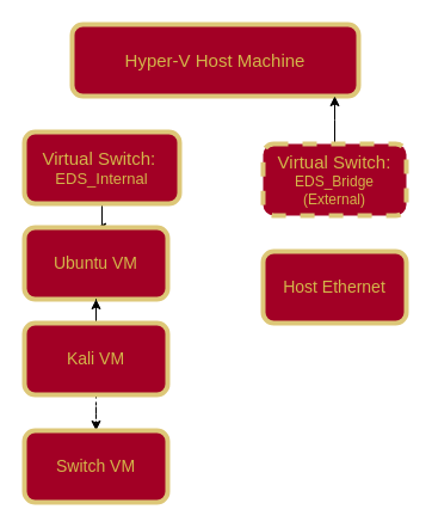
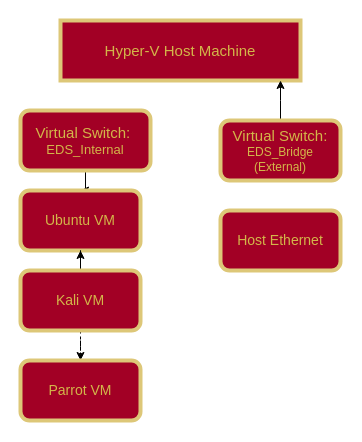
- <mxCell id="2" value="&lt;font style=&quot;font-size: 15px;&quot;&gt;Hyper-V Host Machine&lt;/font&gt;" style="rounded=1;whiteSpace=wrap;html=1;fillColor=#a20025;fontColor=light-dark(#d3b64a, #121212);strokeColor=light-dark(#ddc778, #ffc5c5);strokeWidth=4;" vertex="1" parent="1"><mxGeometry x="60" y="20" width="240" height="60" as="geometry" /></mxCell>
+ <mxCell id="2" value="&lt;font style=&quot;font-size: 15px;&quot;&gt;Hyper-V Host Machine&lt;/font&gt;" style="whiteSpace=wrap;html=1;fillColor=#a20025;fontColor=light-dark(#d3b64a, #121212);strokeColor=light-dark(#ddc778, #ffc5c5);strokeWidth=4;rounded=0;" vertex="1" parent="1"><mxGeometry x="60" y="20" width="240" height="60" as="geometry" /></mxCell>
- <mxCell id="6" value="&lt;span style=&quot;font-size: 15px;&quot;&gt;Virtual Switch:&lt;/span&gt;&lt;div&gt;&lt;font&gt;EDS_Bridge (External)&lt;/font&gt;&lt;/div&gt;" style="rounded=1;whiteSpace=wrap;html=1;fillColor=#a20025;fontColor=light-dark(#d3b64a, #121212);strokeColor=light-dark(#ddc778, #ffc5c5);strokeWidth=4;dashed=1;" vertex="1" parent="1"><mxGeometry x="220" y="120" width="120" height="60" as="geometry" /></mxCell>
+ <mxCell id="6" value="&lt;span style=&quot;font-size: 15px;&quot;&gt;Virtual Switch:&lt;/span&gt;&lt;div&gt;&lt;font&gt;EDS_Bridge (External)&lt;/font&gt;&lt;/div&gt;" style="rounded=1;whiteSpace=wrap;html=1;fillColor=#a20025;fontColor=light-dark(#d3b64a, #121212);strokeColor=light-dark(#ddc778, #ffc5c5);strokeWidth=4;" vertex="1" parent="1"><mxGeometry x="220" y="120" width="120" height="60" as="geometry" /></mxCell>
- <mxCell id="12" value="&lt;span style=&quot;font-size: 14px;&quot;&gt;Switch VM&lt;/span&gt;" style="rounded=1;whiteSpace=wrap;html=1;fillColor=#a20025;fontColor=light-dark(#d3b64a, #121212);strokeColor=light-dark(#ddc778, #ffc5c5);strokeWidth=4;" vertex="1" parent="1"><mxGeometry x="20" y="360" width="120" height="60" as="geometry" /></mxCell>
+ <mxCell id="12" value="&lt;span style=&quot;font-size: 14px;&quot;&gt;Parrot VM&lt;/span&gt;" style="rounded=1;whiteSpace=wrap;html=1;fillColor=#a20025;fontColor=light-dark(#d3b64a, #121212);strokeColor=light-dark(#ddc778, #ffc5c5);strokeWidth=4;" vertex="1" parent="1"><mxGeometry x="20" y="360" width="120" height="60" as="geometry" /></mxCell>
